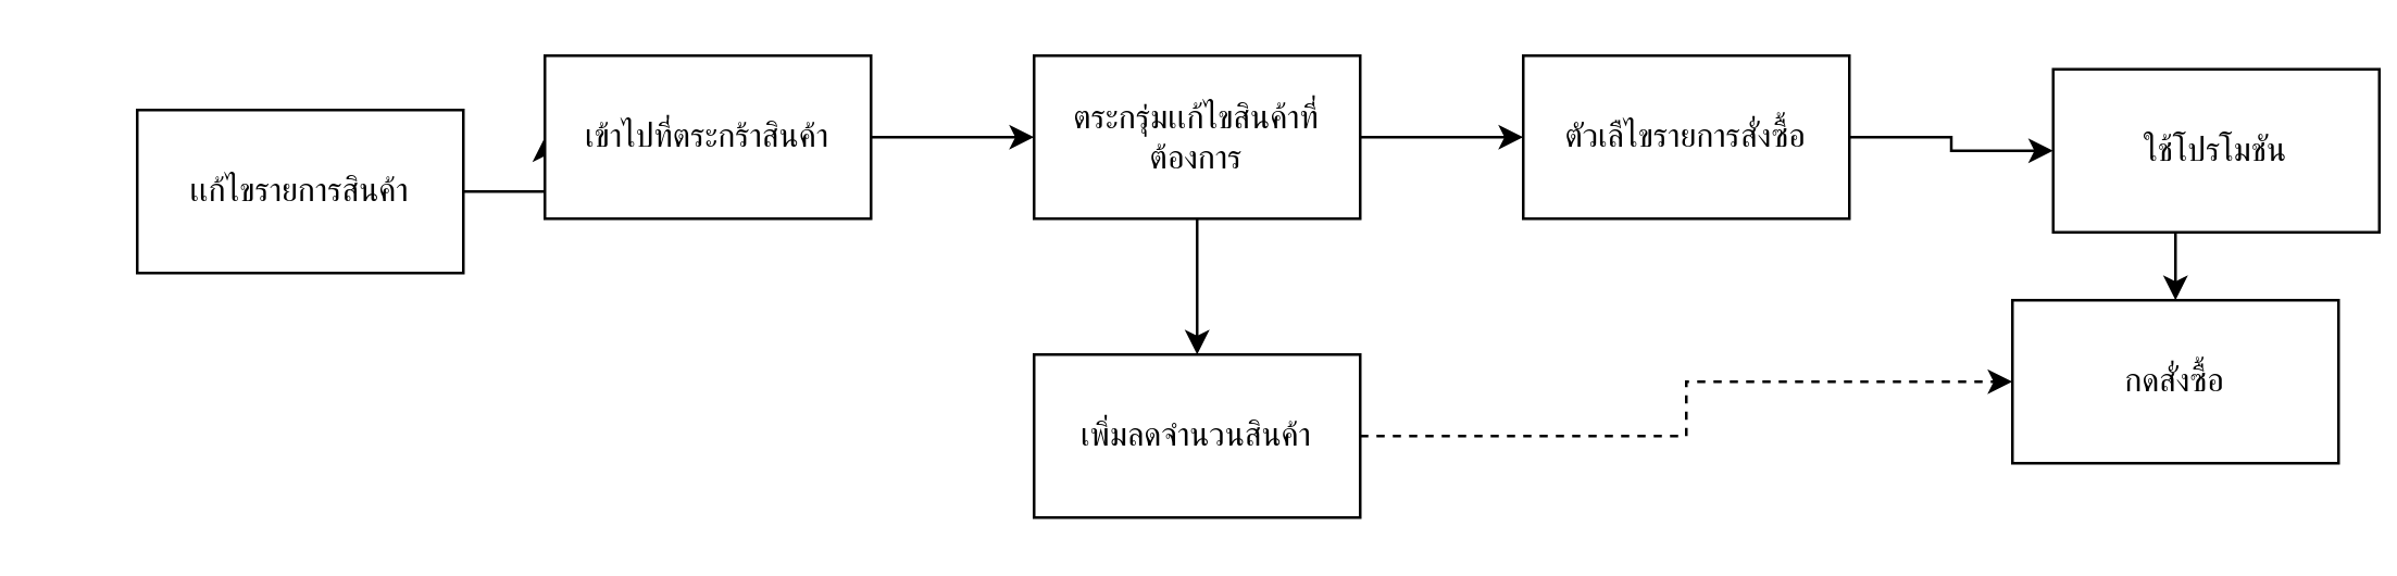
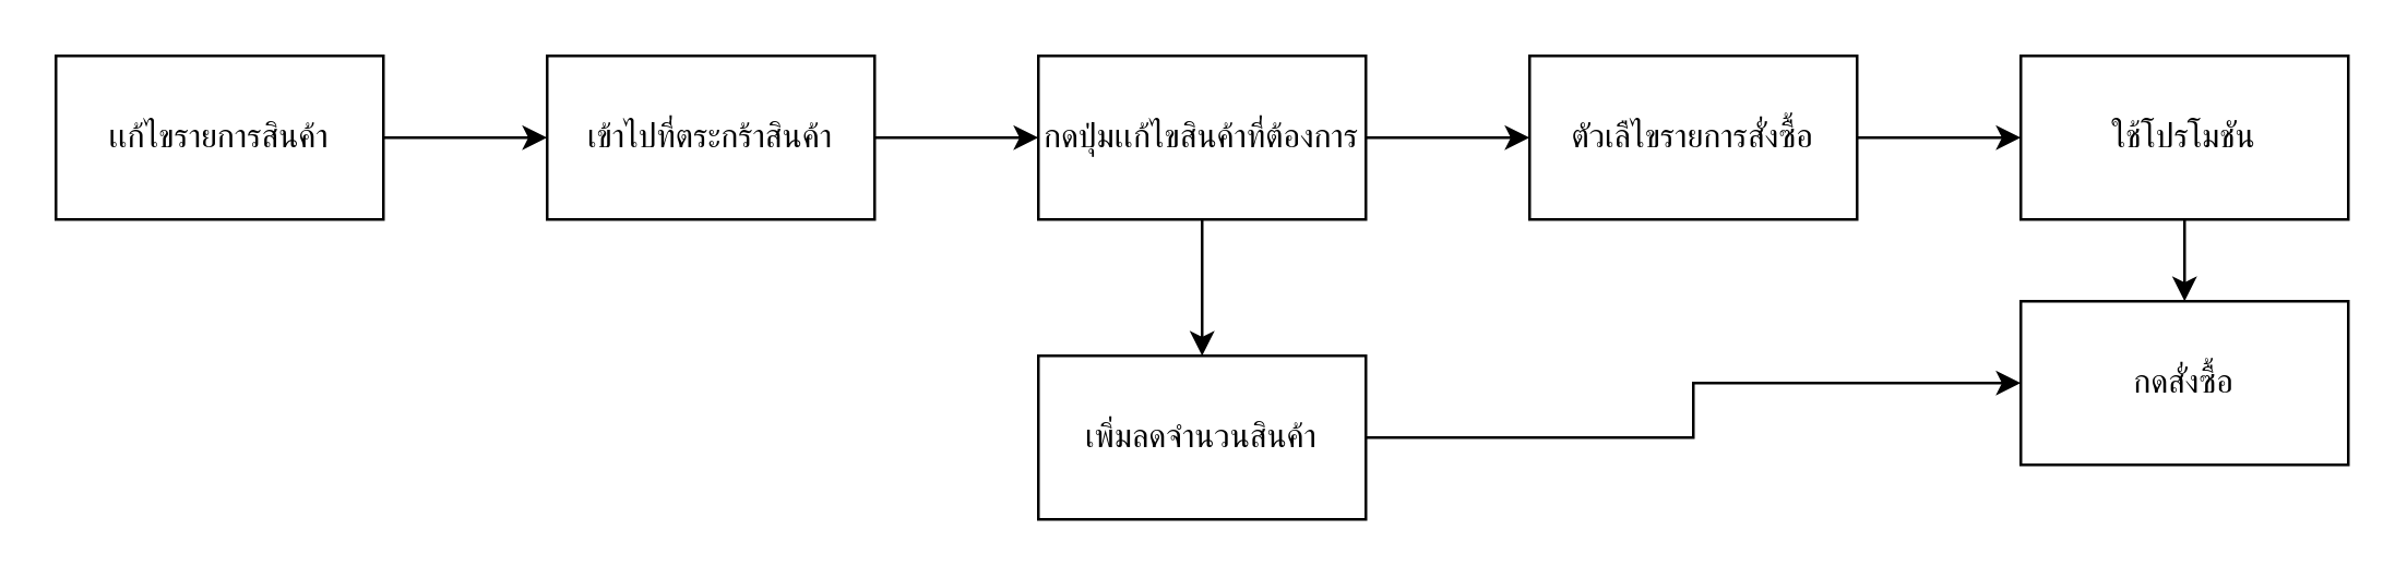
- <mxCell id="8" value="ตระกรุ่มเเก้ไขสินค้าที่ต้องการ" style="rounded=0;whiteSpace=wrap;html=1;" vertex="1" parent="1"><mxGeometry x="380" y="20" width="120" height="60" as="geometry" /></mxCell>
+ <mxCell id="8" value="กดปุ่มเเก้ไขสินค้าที่ต้องการ" style="rounded=0;whiteSpace=wrap;html=1;" vertex="1" parent="1"><mxGeometry x="380" y="20" width="120" height="60" as="geometry" /></mxCell>
- <mxCell id="14" value="ใช้โปรโมชัน" style="rounded=0;whiteSpace=wrap;html=1;" vertex="1" parent="1"><mxGeometry x="755" y="25" width="120" height="60" as="geometry" /></mxCell>
+ <mxCell id="14" value="ใช้โปรโมชัน" style="rounded=0;whiteSpace=wrap;html=1;" vertex="1" parent="1"><mxGeometry x="740" y="20" width="120" height="60" as="geometry" /></mxCell>
- <mxCell id="3" value="เเก้ไขรายการสินค้า" style="rounded=0;whiteSpace=wrap;html=1;" vertex="1" parent="1"><mxGeometry x="50" y="40" width="120" height="60" as="geometry" /></mxCell>
+ <mxCell id="3" value="เเก้ไขรายการสินค้า" style="rounded=0;whiteSpace=wrap;html=1;" vertex="1" parent="1"><mxGeometry x="20" y="20" width="120" height="60" as="geometry" /></mxCell>
- <mxCell id="9" style="edgeStyle=orthogonalEdgeStyle;rounded=0;orthogonalLoop=1;jettySize=auto;html=1;exitX=1;exitY=0.5;exitDx=0;exitDy=0;dashed=1;" edge="1" parent="1" source="10" target="15"><mxGeometry relative="1" as="geometry" /></mxCell>
+ <mxCell id="9" style="edgeStyle=orthogonalEdgeStyle;rounded=0;orthogonalLoop=1;jettySize=auto;html=1;exitX=1;exitY=0.5;exitDx=0;exitDy=0;" edge="1" parent="1" source="10" target="15"><mxGeometry relative="1" as="geometry" /></mxCell>
